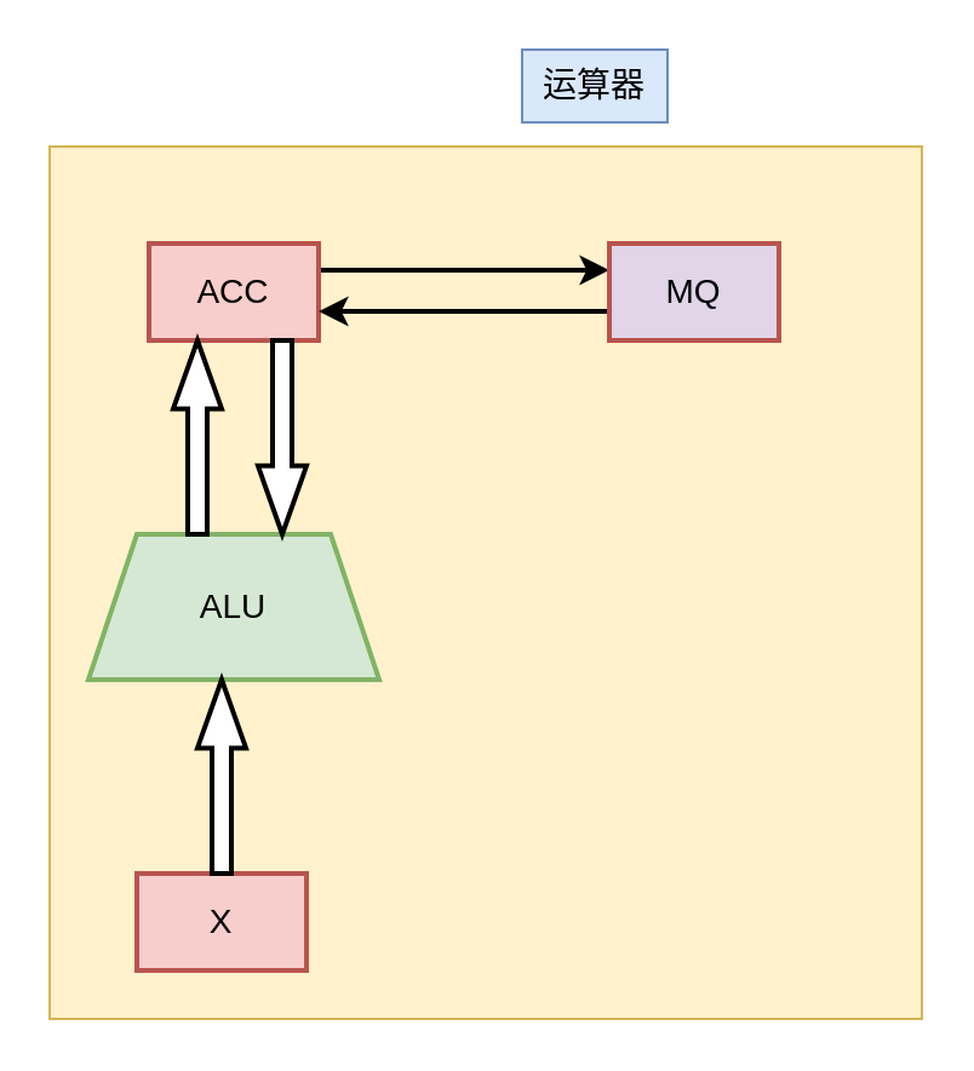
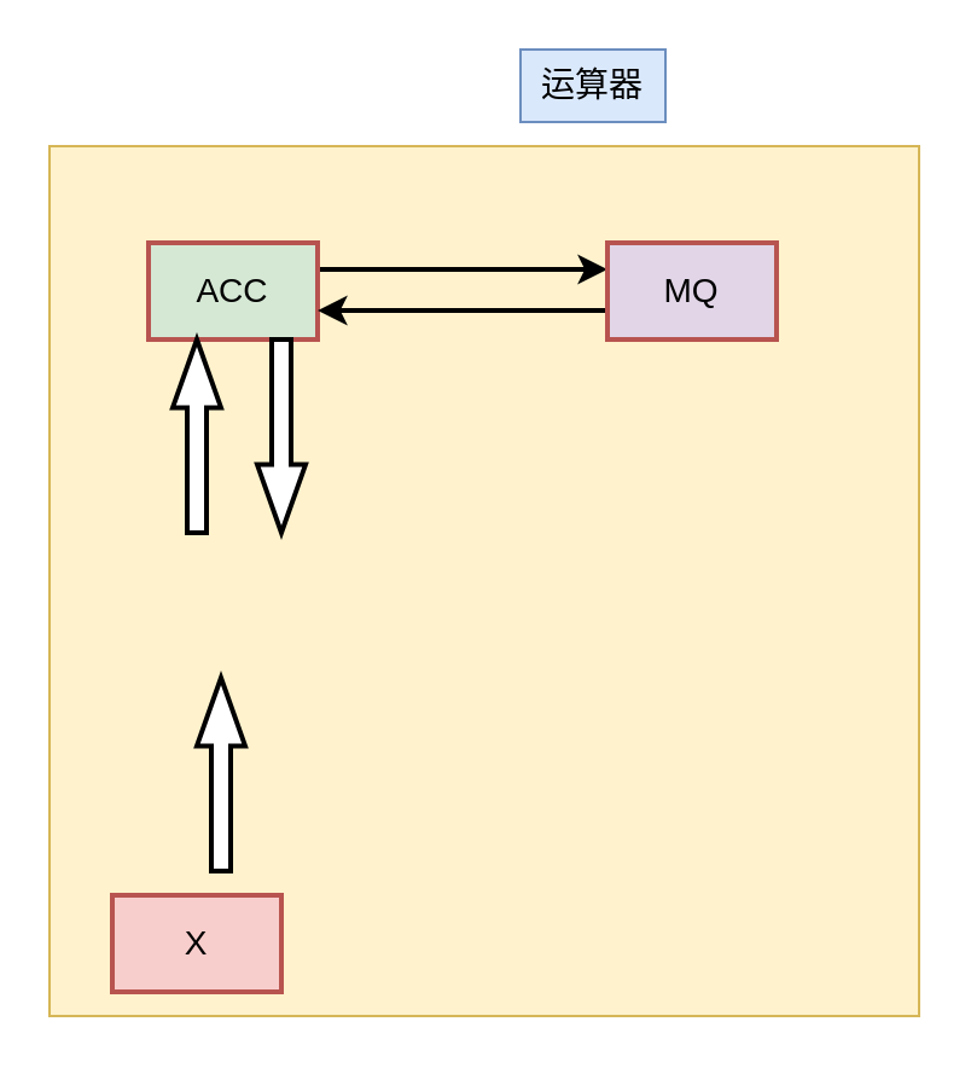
- <mxCell id="4" value="ACC" style="rounded=0;whiteSpace=wrap;html=1;fontSize=14;strokeWidth=2;fillColor=#f8cecc;strokeColor=#b85450;" vertex="1" parent="1"><mxGeometry x="61" y="100" width="70" height="40" as="geometry" /></mxCell>
+ <mxCell id="4" value="ACC" style="rounded=0;whiteSpace=wrap;html=1;fontSize=14;strokeWidth=2;fillColor=#d5e8d4;strokeColor=#b85450;" vertex="1" parent="1"><mxGeometry x="61" y="100" width="70" height="40" as="geometry" /></mxCell>
- <mxCell id="8" value="ALU" style="shape=trapezoid;perimeter=trapezoidPerimeter;whiteSpace=wrap;html=1;fixedSize=1;strokeWidth=2;fontSize=14;fillColor=#d5e8d4;strokeColor=#82b366;" vertex="1" parent="1"><mxGeometry x="36" y="220" width="120" height="60" as="geometry" /></mxCell>
- <mxCell id="5" value="X" style="rounded=0;whiteSpace=wrap;html=1;fontSize=14;strokeWidth=2;fillColor=#f8cecc;strokeColor=#b85450;" vertex="1" parent="1"><mxGeometry x="56" y="360" width="70" height="40" as="geometry" /></mxCell>
+ <mxCell id="5" value="X" style="rounded=0;whiteSpace=wrap;html=1;fontSize=14;strokeWidth=2;fillColor=#f8cecc;strokeColor=#b85450;" vertex="1" parent="1"><mxGeometry x="46" y="370" width="70" height="40" as="geometry" /></mxCell>
